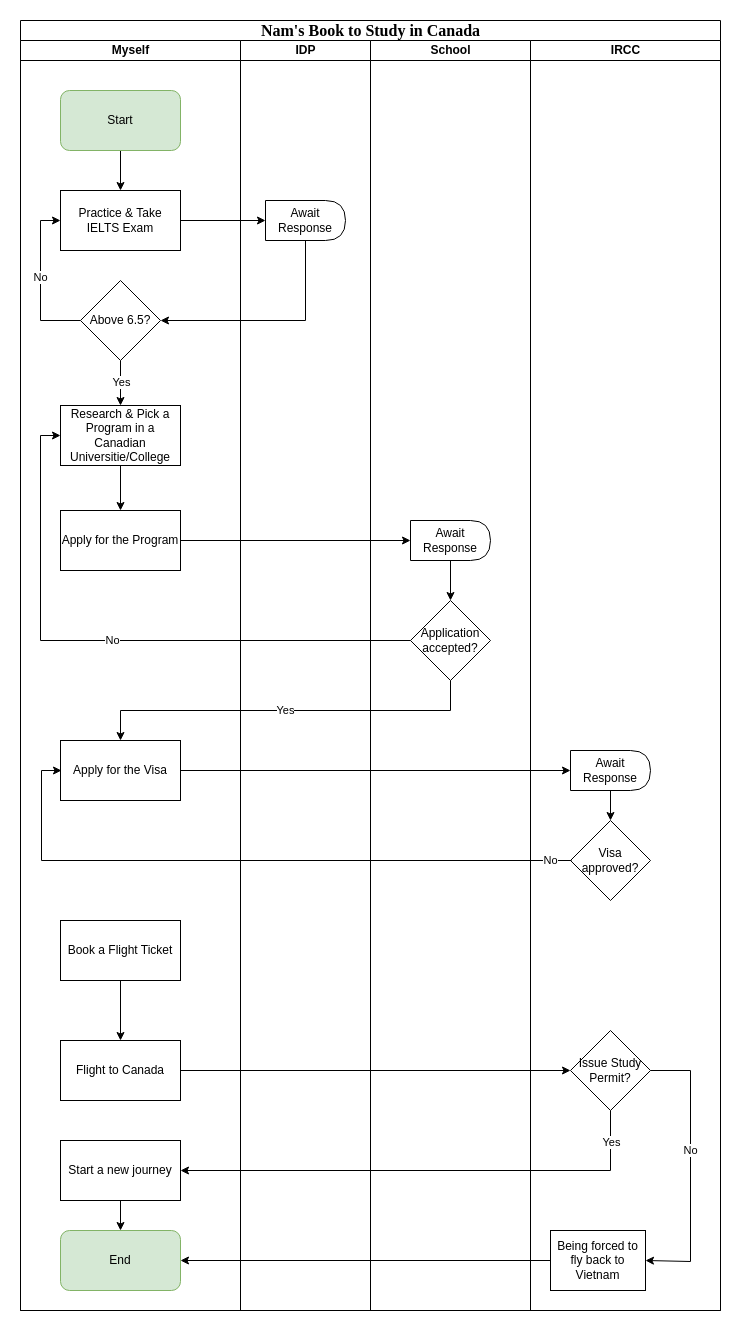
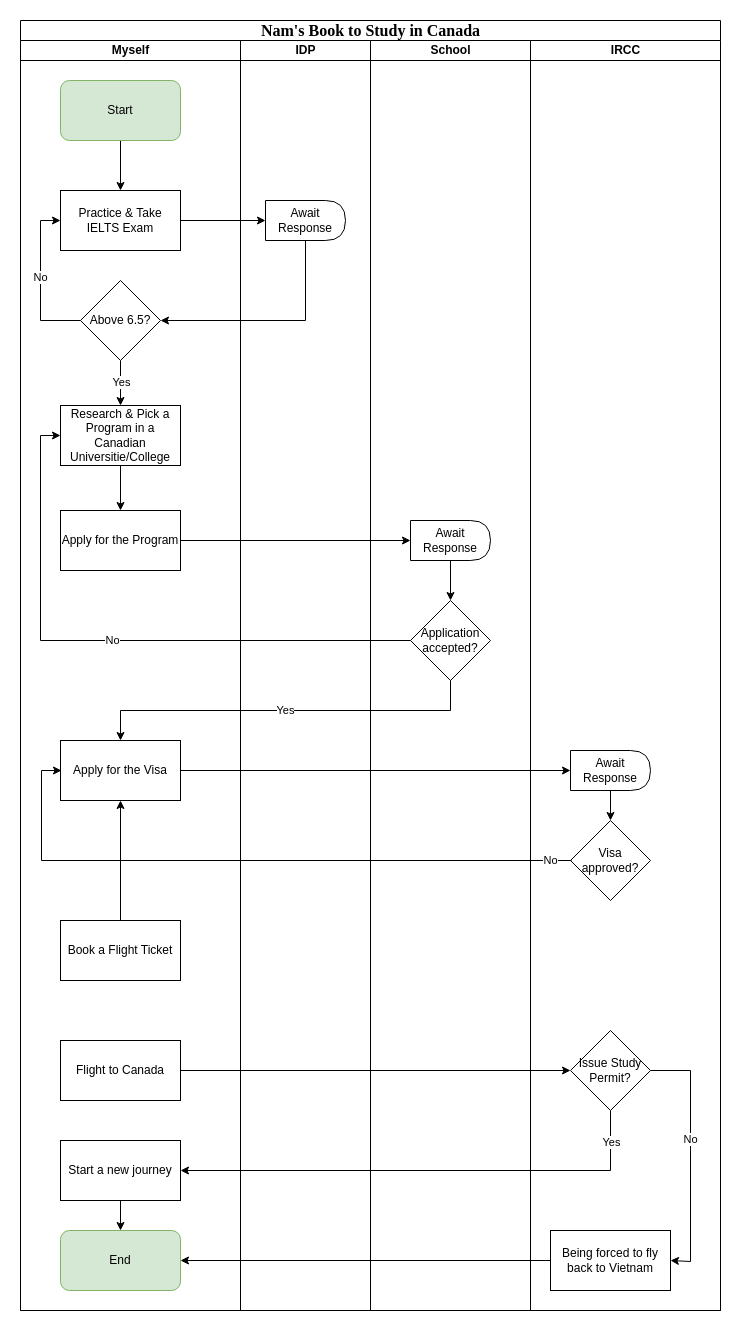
- <mxCell id="5" value="Start" style="rounded=1;whiteSpace=wrap;html=1;fillColor=#d5e8d4;strokeColor=#82b366;" vertex="1" parent="3"><mxGeometry x="40" y="50" width="120" height="60" as="geometry" /></mxCell>
+ <mxCell id="5" value="Start" style="rounded=1;whiteSpace=wrap;html=1;fillColor=#d5e8d4;strokeColor=#82b366;" vertex="1" parent="3"><mxGeometry x="40" y="40" width="120" height="60" as="geometry" /></mxCell>
- <mxCell id="15" value="" style="edgeStyle=orthogonalEdgeStyle;rounded=0;orthogonalLoop=1;jettySize=auto;html=1;" edge="1" parent="3" source="16" target="17"><mxGeometry relative="1" as="geometry" /></mxCell>
+ <mxCell id="15" value="" style="edgeStyle=orthogonalEdgeStyle;rounded=0;orthogonalLoop=1;jettySize=auto;html=1;" edge="1" parent="3" source="16" target="14"><mxGeometry relative="1" as="geometry" /></mxCell>
- <mxCell id="32" value="Being forced to fly back to Vietnam" style="whiteSpace=wrap;html=1;" vertex="1" parent="27"><mxGeometry x="20" y="1190" width="95" height="60" as="geometry" /></mxCell>
+ <mxCell id="32" value="Being forced to fly back to Vietnam" style="whiteSpace=wrap;html=1;" vertex="1" parent="27"><mxGeometry x="20" y="1190" width="120" height="60" as="geometry" /></mxCell>
